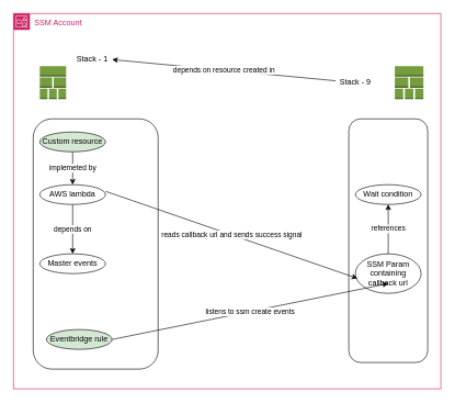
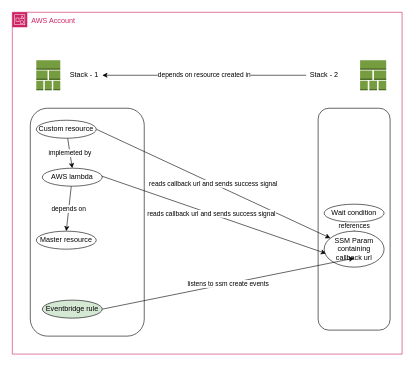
- <mxCell id="2" value="SSM Account" style="points=[[0,0],[0.25,0],[0.5,0],[0.75,0],[1,0],[1,0.25],[1,0.5],[1,0.75],[1,1],[0.75,1],[0.5,1],[0.25,1],[0,1],[0,0.75],[0,0.5],[0,0.25]];outlineConnect=0;gradientColor=none;html=1;whiteSpace=wrap;fontSize=12;fontStyle=0;container=1;pointerEvents=0;collapsible=0;recursiveResize=0;shape=mxgraph.aws4.group;grIcon=mxgraph.aws4.group_account;strokeColor=#CD2264;fillColor=none;verticalAlign=top;align=left;spacingLeft=30;fontColor=#CD2264;dashed=0;" parent="1" vertex="1"><mxGeometry x="20" y="20" width="650" height="570" as="geometry" /></mxCell>
+ <mxCell id="2" value="AWS Account" style="points=[[0,0],[0.25,0],[0.5,0],[0.75,0],[1,0],[1,0.25],[1,0.5],[1,0.75],[1,1],[0.75,1],[0.5,1],[0.25,1],[0,1],[0,0.75],[0,0.5],[0,0.25]];outlineConnect=0;gradientColor=none;html=1;whiteSpace=wrap;fontSize=12;fontStyle=0;container=1;pointerEvents=0;collapsible=0;recursiveResize=0;shape=mxgraph.aws4.group;grIcon=mxgraph.aws4.group_account;strokeColor=#CD2264;fillColor=none;verticalAlign=top;align=left;spacingLeft=30;fontColor=#CD2264;dashed=0;" parent="1" vertex="1"><mxGeometry x="20" y="20" width="650" height="570" as="geometry" /></mxCell>
- <mxCell id="7" value="Stack - 1" style="text;html=1;strokeColor=none;fillColor=none;align=center;verticalAlign=middle;whiteSpace=wrap;rounded=0;" parent="2" vertex="1"><mxGeometry x="90" y="55" width="60" height="30" as="geometry" /></mxCell>
+ <mxCell id="7" value="Stack - 1" style="text;html=1;strokeColor=none;fillColor=none;align=center;verticalAlign=middle;whiteSpace=wrap;rounded=0;" parent="2" vertex="1"><mxGeometry x="90" y="90" width="60" height="30" as="geometry" /></mxCell>
- <mxCell id="9" value="Stack - 9" style="text;html=1;strokeColor=none;fillColor=none;align=center;verticalAlign=middle;whiteSpace=wrap;rounded=0;" parent="2" vertex="1"><mxGeometry x="490" y="90" width="60" height="30" as="geometry" /></mxCell>
+ <mxCell id="9" value="Stack - 2" style="text;html=1;strokeColor=none;fillColor=none;align=center;verticalAlign=middle;whiteSpace=wrap;rounded=0;" parent="2" vertex="1"><mxGeometry x="490" y="90" width="60" height="30" as="geometry" /></mxCell>
- <mxCell id="17" value="Custom resource" style="ellipse;whiteSpace=wrap;html=1;fillColor=#d5e8d4;" parent="2" vertex="1"><mxGeometry x="40" y="180" width="100" height="30" as="geometry" /></mxCell>
+ <mxCell id="17" value="Custom resource" style="ellipse;whiteSpace=wrap;html=1;" parent="2" vertex="1"><mxGeometry x="40" y="180" width="100" height="30" as="geometry" /></mxCell>
+ <mxCell id="16" value="reads callback url and sends success signal" style="edgeStyle=none;html=1;exitX=1;exitY=0.5;exitDx=0;exitDy=0;" parent="2" source="17" target="12" edge="1"><mxGeometry relative="1" as="geometry" /></mxCell>
- <mxCell id="20" value="AWS lambda" style="ellipse;whiteSpace=wrap;html=1;" parent="2" vertex="1"><mxGeometry x="40" y="260" width="100" height="30" as="geometry" /></mxCell>
+ <mxCell id="20" value="AWS lambda" style="ellipse;whiteSpace=wrap;html=1;" parent="2" vertex="1"><mxGeometry x="50" y="260" width="100" height="30" as="geometry" /></mxCell>
- <mxCell id="10" value="Wait condition" style="ellipse;whiteSpace=wrap;html=1;" parent="2" vertex="1"><mxGeometry x="520" y="260" width="100" height="30" as="geometry" /></mxCell>
+ <mxCell id="10" value="Wait condition" style="ellipse;whiteSpace=wrap;html=1;" parent="2" vertex="1"><mxGeometry x="520" y="320" width="100" height="30" as="geometry" /></mxCell>
- <mxCell id="21" value="Master events" style="ellipse;whiteSpace=wrap;html=1;" parent="2" vertex="1"><mxGeometry x="40" y="365" width="100" height="30" as="geometry" /></mxCell>
+ <mxCell id="21" value="Master resource" style="ellipse;whiteSpace=wrap;html=1;" parent="2" vertex="1"><mxGeometry x="40" y="365" width="100" height="30" as="geometry" /></mxCell>
